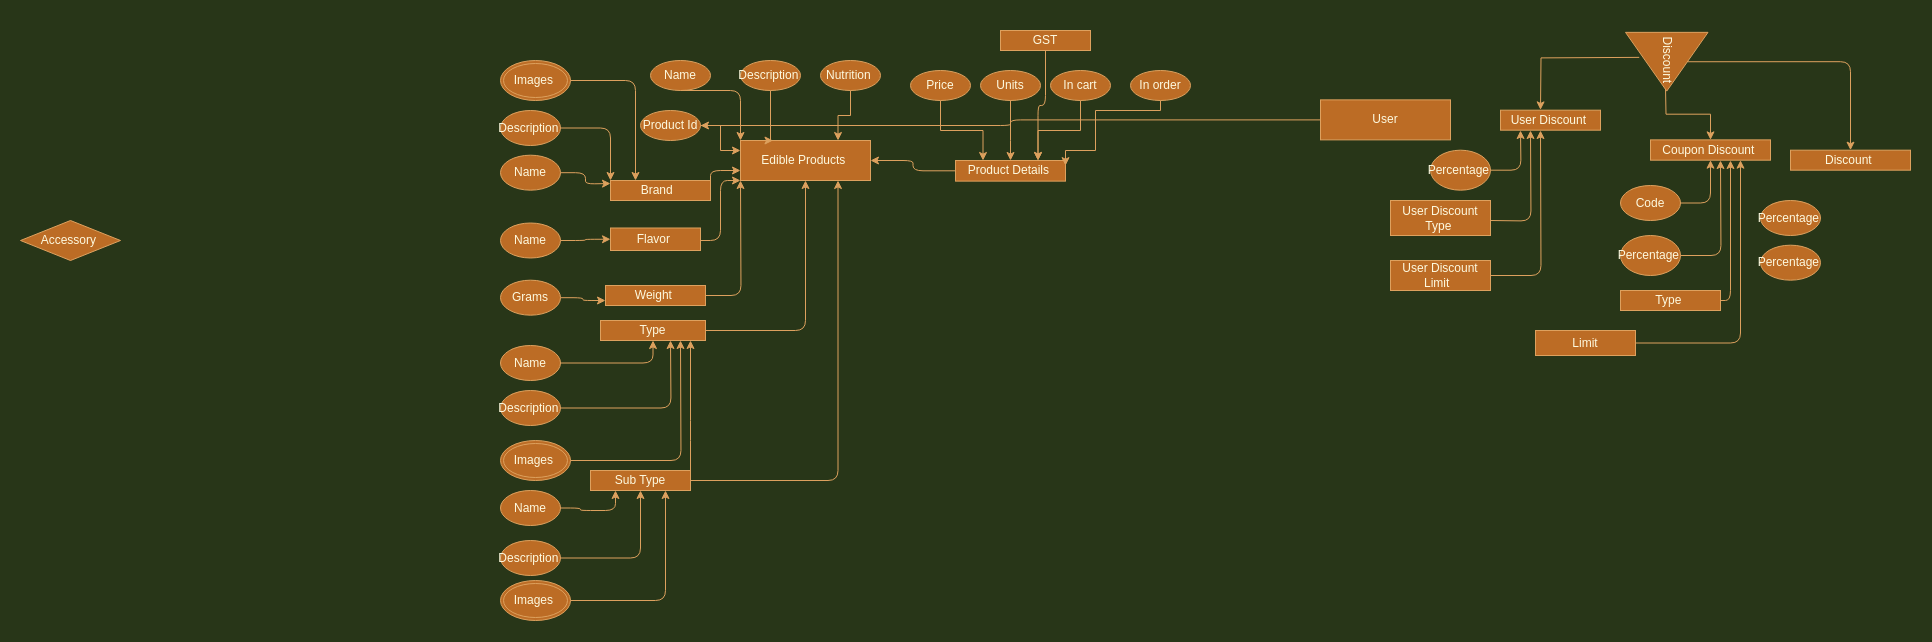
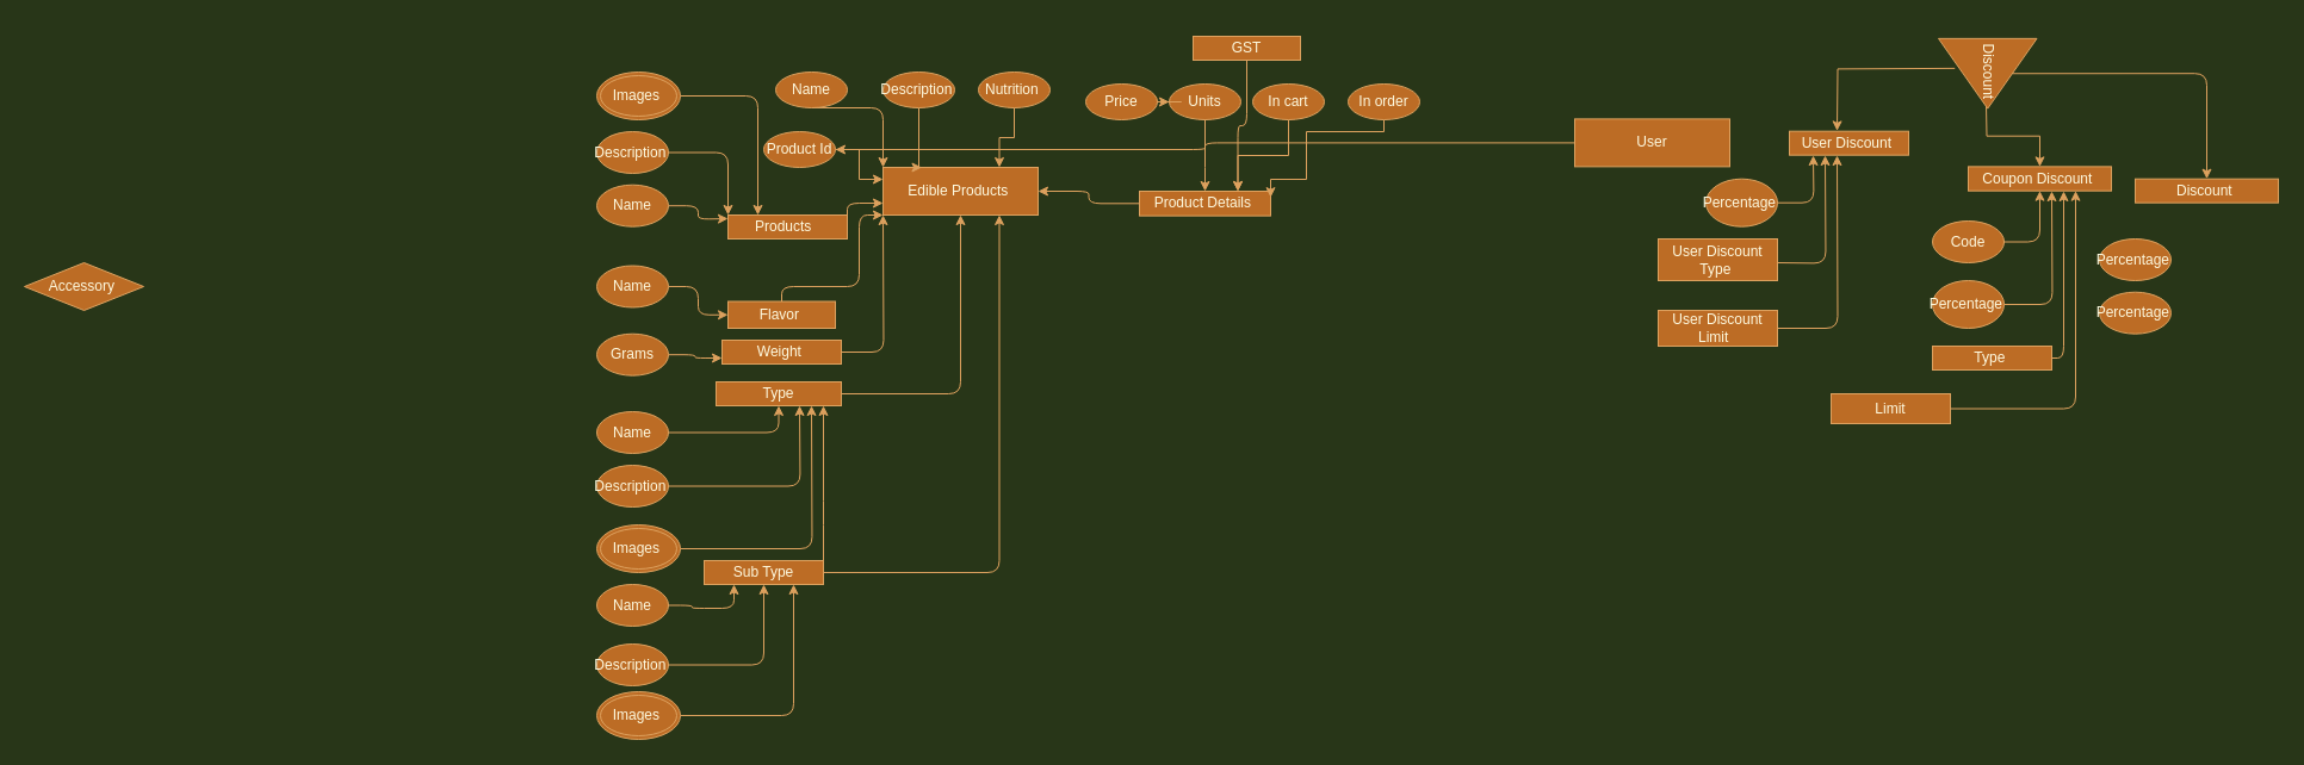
- <mxCell id="21" style="edgeStyle=orthogonalEdgeStyle;rounded=0;orthogonalLoop=1;jettySize=auto;html=1;entryX=0.25;entryY=0;entryDx=0;entryDy=0;fontColor=#FEFAE0;labelBackgroundColor=#283618;strokeColor=#DDA15E;" parent="1" source="22" target="4" edge="1"><mxGeometry relative="1" as="geometry" /></mxCell>
+ <mxCell id="21" style="edgeStyle=orthogonalEdgeStyle;rounded=0;orthogonalLoop=1;jettySize=auto;html=1;fontColor=#FEFAE0;labelBackgroundColor=#283618;strokeColor=#DDA15E;" parent="1" source="22" target="20" edge="1"><mxGeometry relative="1" as="geometry" /></mxCell>
- <mxCell id="34" value="Brand &amp;nbsp;" style="whiteSpace=wrap;html=1;fillColor=#BC6C25;strokeColor=#DDA15E;fontColor=#FEFAE0;" parent="1" vertex="1"><mxGeometry x="610" y="180" width="100" height="20" as="geometry" /></mxCell>
+ <mxCell id="34" value="Products &amp;nbsp;" style="whiteSpace=wrap;html=1;fillColor=#BC6C25;strokeColor=#DDA15E;fontColor=#FEFAE0;" parent="1" vertex="1"><mxGeometry x="610" y="180" width="100" height="20" as="geometry" /></mxCell>
- <mxCell id="36" value="Flavor&amp;nbsp;" style="whiteSpace=wrap;html=1;fillColor=#BC6C25;strokeColor=#DDA15E;fontColor=#FEFAE0;" parent="1" vertex="1"><mxGeometry x="610" y="227.5" width="90" height="22.5" as="geometry" /></mxCell>
+ <mxCell id="36" value="Flavor&amp;nbsp;" style="whiteSpace=wrap;html=1;fillColor=#BC6C25;strokeColor=#DDA15E;fontColor=#FEFAE0;" parent="1" vertex="1"><mxGeometry x="610" y="252.5" width="90" height="22.5" as="geometry" /></mxCell>
